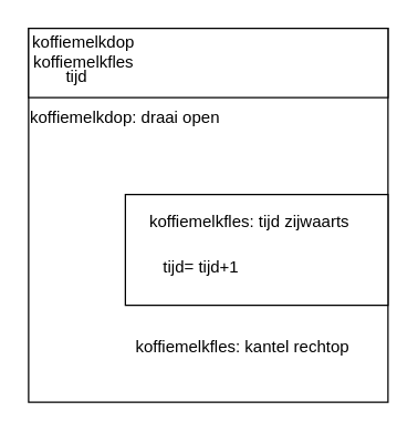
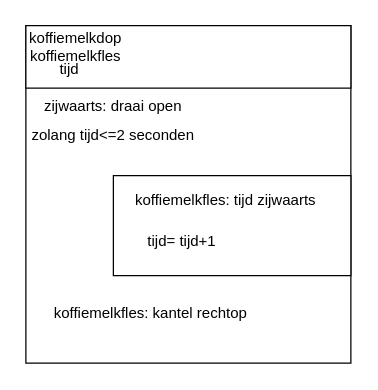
- <mxCell id="7" value="koffiemelkdop: draai open" style="text;html=1;strokeColor=none;fillColor=none;align=center;verticalAlign=middle;whiteSpace=wrap;rounded=0;" parent="1" vertex="1"><mxGeometry x="20" y="70" width="140" height="30" as="geometry" /></mxCell>
+ <mxCell id="7" value="zijwaarts: draai open" style="text;html=1;strokeColor=none;fillColor=none;align=center;verticalAlign=middle;whiteSpace=wrap;rounded=0;" parent="1" vertex="1"><mxGeometry x="20" y="70" width="140" height="30" as="geometry" /></mxCell>
+ <mxCell id="9" value="zolang tijd&amp;lt;=2 seconden" style="text;html=1;strokeColor=none;fillColor=none;align=center;verticalAlign=middle;whiteSpace=wrap;rounded=0;" parent="1" vertex="1"><mxGeometry x="20" y="100" width="140" height="15" as="geometry" /></mxCell>
- <mxCell id="12" value="koffiemelkfles: kantel rechtop" style="text;html=1;strokeColor=none;fillColor=none;align=center;verticalAlign=middle;whiteSpace=wrap;rounded=0;" parent="1" vertex="1"><mxGeometry x="85" y="240" width="180" height="20" as="geometry" /></mxCell>
+ <mxCell id="12" value="koffiemelkfles: kantel rechtop" style="text;html=1;strokeColor=none;fillColor=none;align=center;verticalAlign=middle;whiteSpace=wrap;rounded=0;" parent="1" vertex="1"><mxGeometry x="30" y="240" width="180" height="20" as="geometry" /></mxCell>
